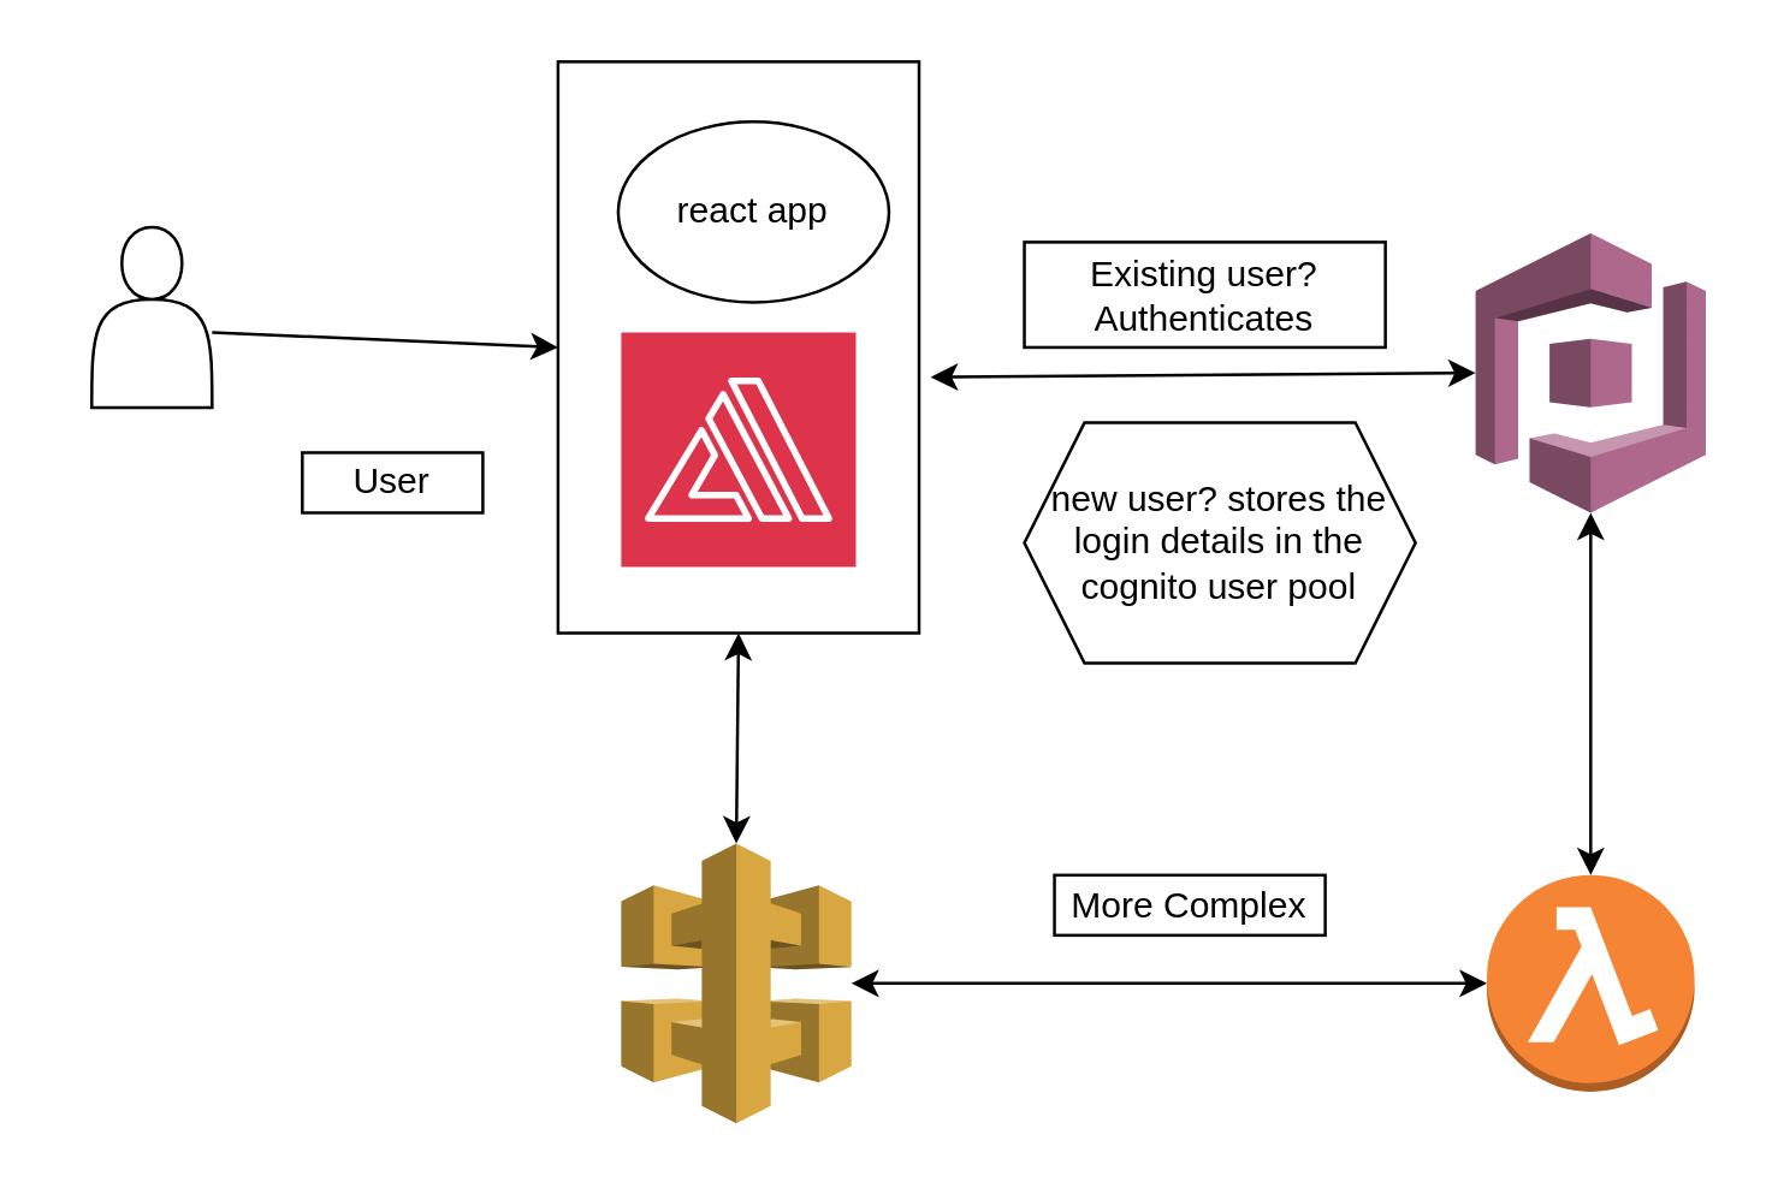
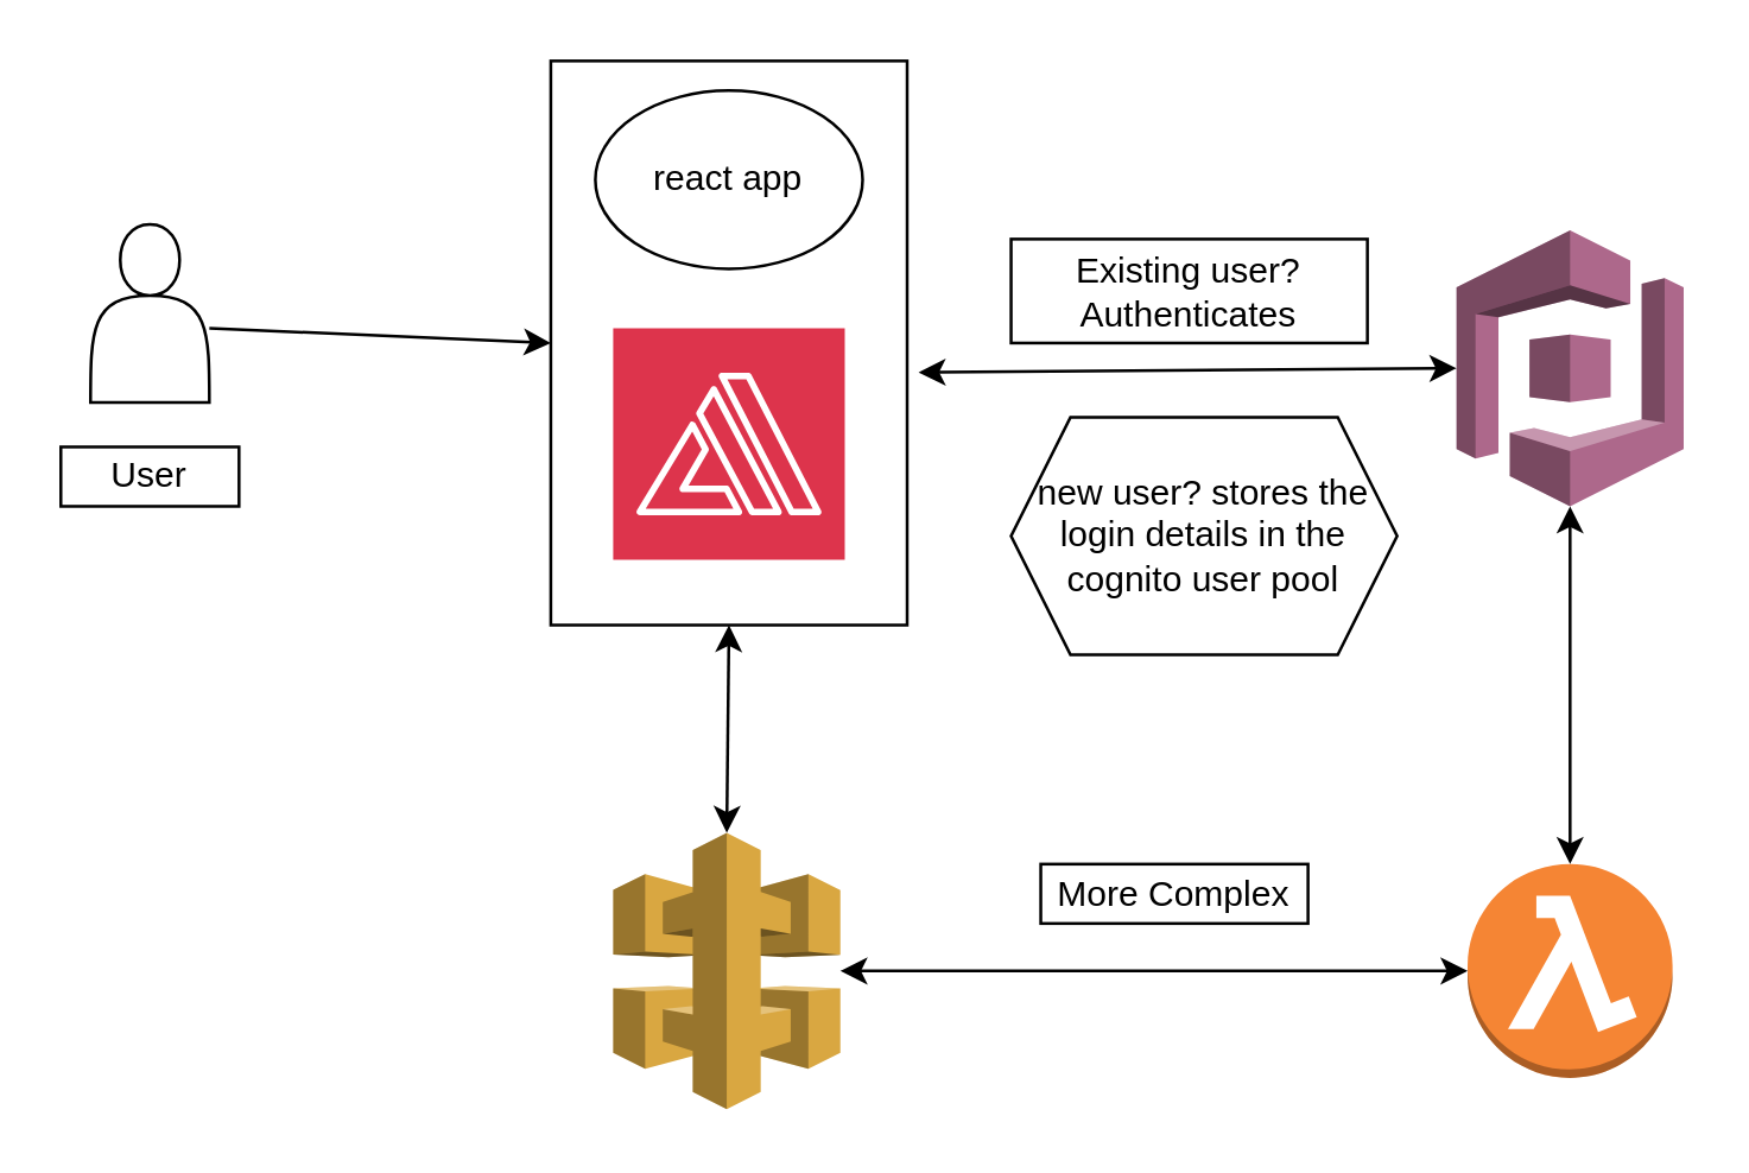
- <mxCell id="6" value="react app" style="ellipse;whiteSpace=wrap;html=1;" vertex="1" parent="1"><mxGeometry x="205" y="40" width="90" height="60" as="geometry" /></mxCell>
+ <mxCell id="6" value="react app" style="ellipse;whiteSpace=wrap;html=1;" vertex="1" parent="1"><mxGeometry x="200" y="30" width="90" height="60" as="geometry" /></mxCell>
- <mxCell id="5" value="User" style="rounded=0;whiteSpace=wrap;html=1;" vertex="1" parent="1"><mxGeometry x="100" y="150" width="60" height="20" as="geometry" /></mxCell>
+ <mxCell id="5" value="User" style="rounded=0;whiteSpace=wrap;html=1;" vertex="1" parent="1"><mxGeometry x="20" y="150" width="60" height="20" as="geometry" /></mxCell>
